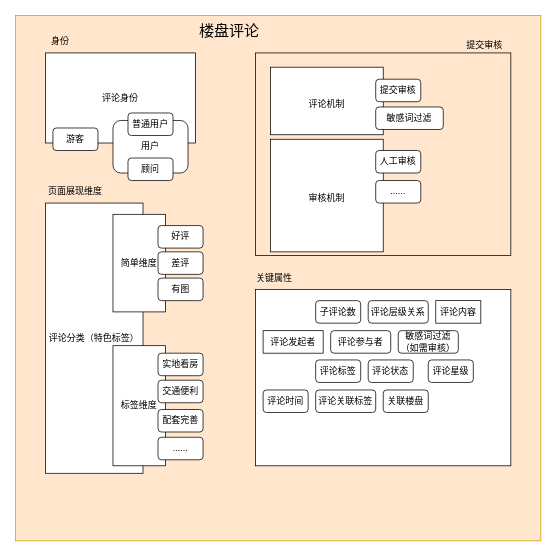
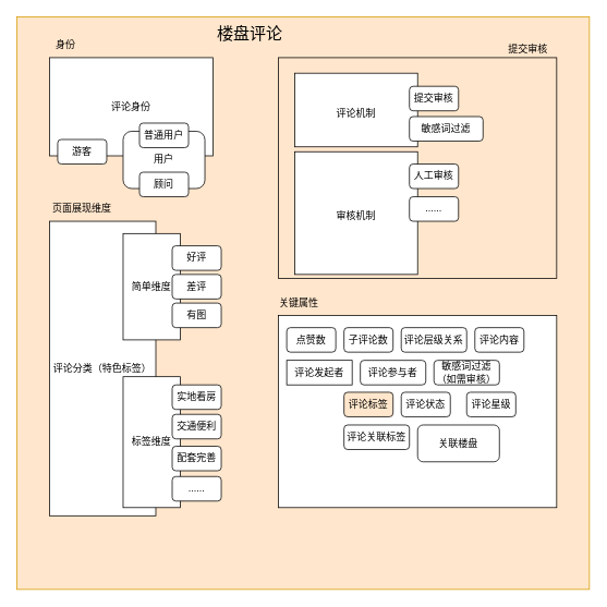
+ <mxCell id="27" value="点赞数" style="rounded=1;whiteSpace=wrap;html=1;" parent="1" vertex="1"><mxGeometry x="350" y="400" width="60" height="30" as="geometry" /></mxCell>
- <mxCell id="38" value="评论内容" style="whiteSpace=wrap;html=1;rounded=0;" vertex="1" parent="1"><mxGeometry x="580" y="400" width="60" height="30" as="geometry" /></mxCell>
+ <mxCell id="38" value="评论内容" style="rounded=1;whiteSpace=wrap;html=1;" vertex="1" parent="1"><mxGeometry x="580" y="400" width="60" height="30" as="geometry" /></mxCell>
- <mxCell id="42" value="评论标签" style="rounded=1;whiteSpace=wrap;html=1;" vertex="1" parent="1"><mxGeometry x="420" y="479" width="60" height="30" as="geometry" /></mxCell>
+ <mxCell id="42" value="评论标签" style="rounded=1;whiteSpace=wrap;html=1;fillColor=#ffe6cc;" vertex="1" parent="1"><mxGeometry x="420" y="479" width="60" height="30" as="geometry" /></mxCell>
- <mxCell id="41" value="评论时间" style="rounded=1;whiteSpace=wrap;html=1;" vertex="1" parent="1"><mxGeometry x="350" y="519" width="60" height="30" as="geometry" /></mxCell>
- <mxCell id="43" value="关联楼盘" style="rounded=1;whiteSpace=wrap;html=1;" vertex="1" parent="1"><mxGeometry x="510" y="519" width="60" height="30" as="geometry" /></mxCell>
+ <mxCell id="43" value="关联楼盘" style="rounded=1;whiteSpace=wrap;html=1;" vertex="1" parent="1"><mxGeometry x="510" y="519" width="100" height="45" as="geometry" /></mxCell>
